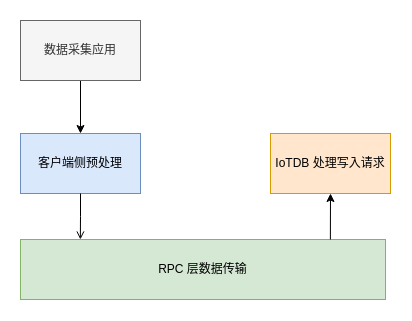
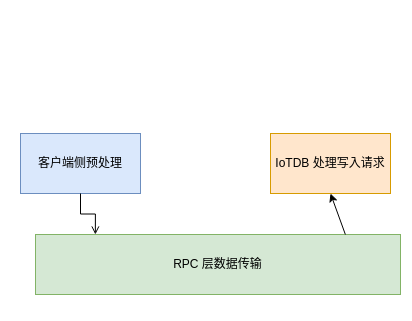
- <mxCell id="3" value="数据采集应用" style="rounded=0;whiteSpace=wrap;html=1;fillColor=#f5f5f5;fontColor=#333333;strokeColor=#666666;" vertex="1" parent="1"><mxGeometry x="20" y="20" width="120" height="60" as="geometry" /></mxCell>
- <mxCell id="2" style="edgeStyle=orthogonalEdgeStyle;rounded=0;orthogonalLoop=1;jettySize=auto;html=1;" edge="1" parent="1" source="3" target="4"><mxGeometry relative="1" as="geometry" /></mxCell>
- <mxCell id="5" value="RPC 层数据传输" style="rounded=0;whiteSpace=wrap;html=1;fillColor=#d5e8d4;strokeColor=#82b366;" vertex="1" parent="1"><mxGeometry x="20" y="239" width="365" height="60" as="geometry" /></mxCell>
+ <mxCell id="5" value="RPC 层数据传输" style="rounded=0;whiteSpace=wrap;html=1;fillColor=#d5e8d4;strokeColor=#82b366;" vertex="1" parent="1"><mxGeometry x="35" y="234" width="365" height="60" as="geometry" /></mxCell>
